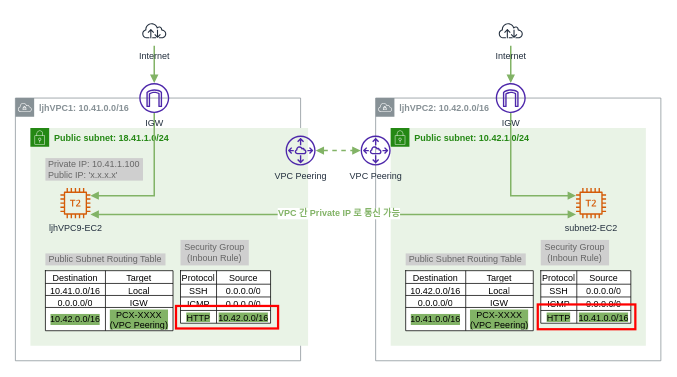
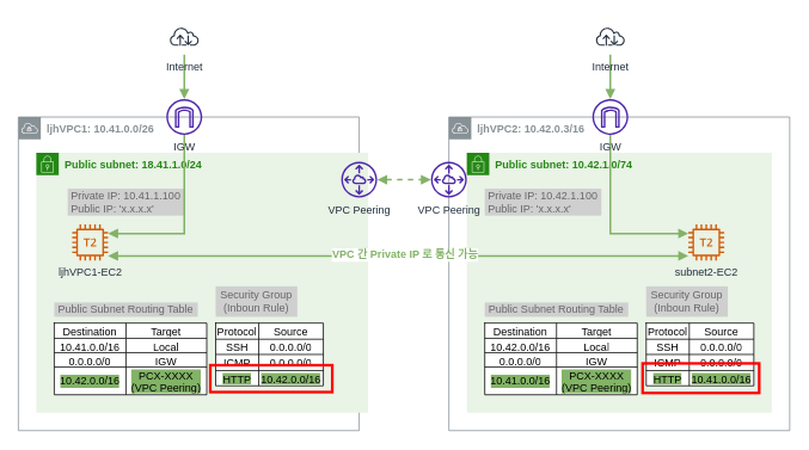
- <mxCell id="2" value="&lt;b&gt;ljhVPC1: 10.41.0.0/16&lt;/b&gt;" style="sketch=0;outlineConnect=0;gradientColor=none;html=1;whiteSpace=wrap;fontSize=12;fontStyle=0;shape=mxgraph.aws4.group;grIcon=mxgraph.aws4.group_vpc;strokeColor=#879196;fillColor=none;verticalAlign=top;align=left;spacingLeft=30;fontColor=#879196;dashed=0;" vertex="1" parent="1"><mxGeometry x="20" y="130" width="380" height="350" as="geometry" /></mxCell>
+ <mxCell id="2" value="&lt;b&gt;ljhVPC1: 10.41.0.0/26&lt;/b&gt;" style="sketch=0;outlineConnect=0;gradientColor=none;html=1;whiteSpace=wrap;fontSize=12;fontStyle=0;shape=mxgraph.aws4.group;grIcon=mxgraph.aws4.group_vpc;strokeColor=#879196;fillColor=none;verticalAlign=top;align=left;spacingLeft=30;fontColor=#879196;dashed=0;" vertex="1" parent="1"><mxGeometry x="20" y="130" width="380" height="350" as="geometry" /></mxCell>
- <mxCell id="40" value="&lt;b&gt;ljhVPC2: 10.42.0.0/16&lt;/b&gt;" style="sketch=0;outlineConnect=0;gradientColor=none;html=1;whiteSpace=wrap;fontSize=12;fontStyle=0;shape=mxgraph.aws4.group;grIcon=mxgraph.aws4.group_vpc;strokeColor=#879196;fillColor=none;verticalAlign=top;align=left;spacingLeft=30;fontColor=#879196;dashed=0;" vertex="1" parent="1"><mxGeometry x="500" y="130" width="380" height="350" as="geometry" /></mxCell>
+ <mxCell id="40" value="&lt;b&gt;ljhVPC2: 10.42.0.3/16&lt;/b&gt;" style="sketch=0;outlineConnect=0;gradientColor=none;html=1;whiteSpace=wrap;fontSize=12;fontStyle=0;shape=mxgraph.aws4.group;grIcon=mxgraph.aws4.group_vpc;strokeColor=#879196;fillColor=none;verticalAlign=top;align=left;spacingLeft=30;fontColor=#879196;dashed=0;" vertex="1" parent="1"><mxGeometry x="500" y="130" width="380" height="350" as="geometry" /></mxCell>
- <mxCell id="41" value="&lt;b&gt;Public subnet: 10.42.1.0/24&lt;/b&gt;" style="points=[[0,0],[0.25,0],[0.5,0],[0.75,0],[1,0],[1,0.25],[1,0.5],[1,0.75],[1,1],[0.75,1],[0.5,1],[0.25,1],[0,1],[0,0.75],[0,0.5],[0,0.25]];outlineConnect=0;gradientColor=none;html=1;whiteSpace=wrap;fontSize=12;fontStyle=0;container=1;pointerEvents=0;collapsible=0;recursiveResize=0;shape=mxgraph.aws4.group;grIcon=mxgraph.aws4.group_security_group;grStroke=0;strokeColor=#248814;fillColor=#E9F3E6;verticalAlign=top;align=left;spacingLeft=30;fontColor=#248814;dashed=0;" vertex="1" parent="1"><mxGeometry x="520" y="170" width="340" height="290" as="geometry" /></mxCell>
+ <mxCell id="41" value="&lt;b&gt;Public subnet: 10.42.1.0/74&lt;/b&gt;" style="points=[[0,0],[0.25,0],[0.5,0],[0.75,0],[1,0],[1,0.25],[1,0.5],[1,0.75],[1,1],[0.75,1],[0.5,1],[0.25,1],[0,1],[0,0.75],[0,0.5],[0,0.25]];outlineConnect=0;gradientColor=none;html=1;whiteSpace=wrap;fontSize=12;fontStyle=0;container=1;pointerEvents=0;collapsible=0;recursiveResize=0;shape=mxgraph.aws4.group;grIcon=mxgraph.aws4.group_security_group;grStroke=0;strokeColor=#248814;fillColor=#E9F3E6;verticalAlign=top;align=left;spacingLeft=30;fontColor=#248814;dashed=0;" vertex="1" parent="1"><mxGeometry x="520" y="170" width="340" height="290" as="geometry" /></mxCell>
- <mxCell id="7" value="Private IP: 10.41.1.100&lt;br&gt;&lt;div style=&quot;text-align: left;&quot;&gt;&lt;span style=&quot;background-color: initial;&quot;&gt;Public IP: 'x.x.x.x'&lt;/span&gt;&lt;/div&gt;" style="text;html=1;strokeColor=none;fillColor=#CFCFCF;align=center;verticalAlign=middle;whiteSpace=wrap;rounded=0;fontColor=#666666;" vertex="1" parent="1"><mxGeometry x="60" y="210" width="130" height="30" as="geometry" /></mxCell>
+ <mxCell id="7" value="Private IP: 10.41.1.100&lt;br&gt;&lt;div style=&quot;text-align: left;&quot;&gt;&lt;span style=&quot;background-color: initial;&quot;&gt;Public IP: 'x.x.x.x'&lt;/span&gt;&lt;/div&gt;" style="text;html=1;strokeColor=none;fillColor=#CFCFCF;align=center;verticalAlign=middle;whiteSpace=wrap;rounded=0;fontColor=#666666;" vertex="1" parent="1"><mxGeometry x="75" y="210" width="130" height="30" as="geometry" /></mxCell>
+ <mxCell id="58" value="Private IP: 10.42.1.100&lt;br&gt;&lt;div style=&quot;text-align: left;&quot;&gt;&lt;span style=&quot;background-color: initial;&quot;&gt;Public IP: 'x.x.x.x'&lt;/span&gt;&lt;/div&gt;" style="text;html=1;strokeColor=none;fillColor=#CFCFCF;align=center;verticalAlign=middle;whiteSpace=wrap;rounded=0;fontColor=#666666;" vertex="1" parent="1"><mxGeometry x="540" y="210" width="130" height="30" as="geometry" /></mxCell>
- <mxCell id="6" value="ljhVPC9-EC2" style="sketch=0;outlineConnect=0;fontColor=#232F3E;gradientColor=none;fillColor=#D45B07;strokeColor=none;dashed=0;verticalLabelPosition=bottom;verticalAlign=top;align=center;html=1;fontSize=12;fontStyle=0;aspect=fixed;pointerEvents=1;shape=mxgraph.aws4.t2_instance;" vertex="1" parent="1"><mxGeometry x="80" y="250" width="40" height="40" as="geometry" /></mxCell>
+ <mxCell id="6" value="ljhVPC1-EC2" style="sketch=0;outlineConnect=0;fontColor=#232F3E;gradientColor=none;fillColor=#D45B07;strokeColor=none;dashed=0;verticalLabelPosition=bottom;verticalAlign=top;align=center;html=1;fontSize=12;fontStyle=0;aspect=fixed;pointerEvents=1;shape=mxgraph.aws4.t2_instance;" vertex="1" parent="1"><mxGeometry x="80" y="250" width="40" height="40" as="geometry" /></mxCell>
